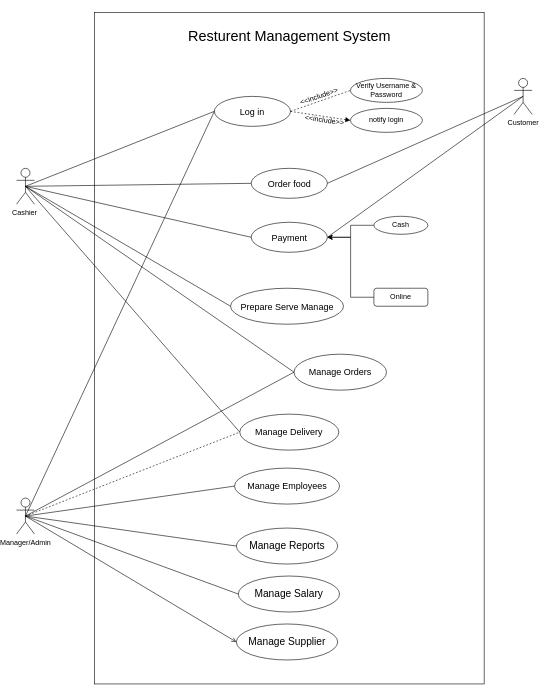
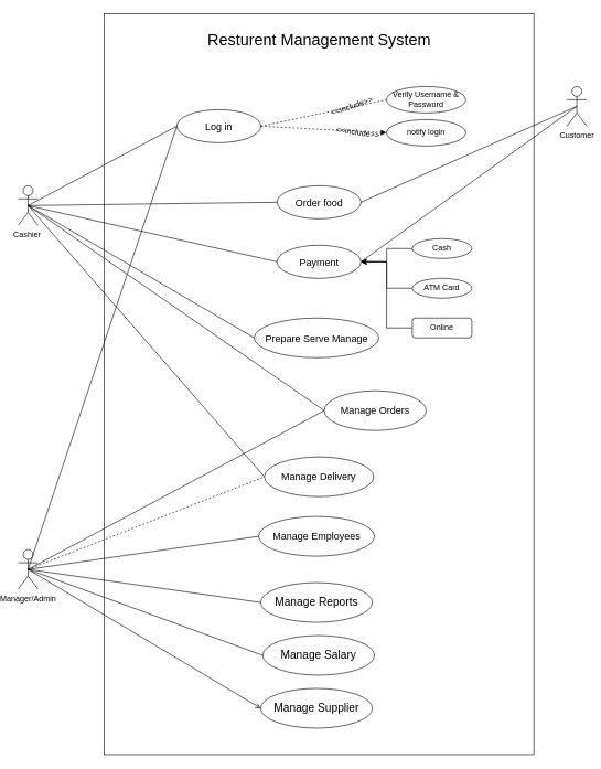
- <mxCell id="6" value="&lt;font style=&quot;font-size: 15px&quot;&gt;Log in&lt;/font&gt;" style="ellipse;whiteSpace=wrap;html=1;" parent="1" vertex="1"><mxGeometry x="350" y="160" width="127" height="50" as="geometry" /></mxCell>
+ <mxCell id="6" value="&lt;font style=&quot;font-size: 15px&quot;&gt;Log in&lt;/font&gt;" style="ellipse;whiteSpace=wrap;html=1;" parent="1" vertex="1"><mxGeometry x="260" y="165" width="127" height="50" as="geometry" /></mxCell>
+ <mxCell id="24" style="edgeStyle=orthogonalEdgeStyle;rounded=0;orthogonalLoop=1;jettySize=auto;html=1;entryX=1;entryY=0.5;entryDx=0;entryDy=0;" parent="1" source="25" target="11" edge="1"><mxGeometry relative="1" as="geometry" /></mxCell>
+ <mxCell id="25" value="&lt;font style=&quot;font-size: 12px&quot;&gt;ATM Card&lt;/font&gt;" style="ellipse;whiteSpace=wrap;html=1;" parent="1" vertex="1"><mxGeometry x="616.13" y="420" width="90" height="30" as="geometry" /></mxCell>
